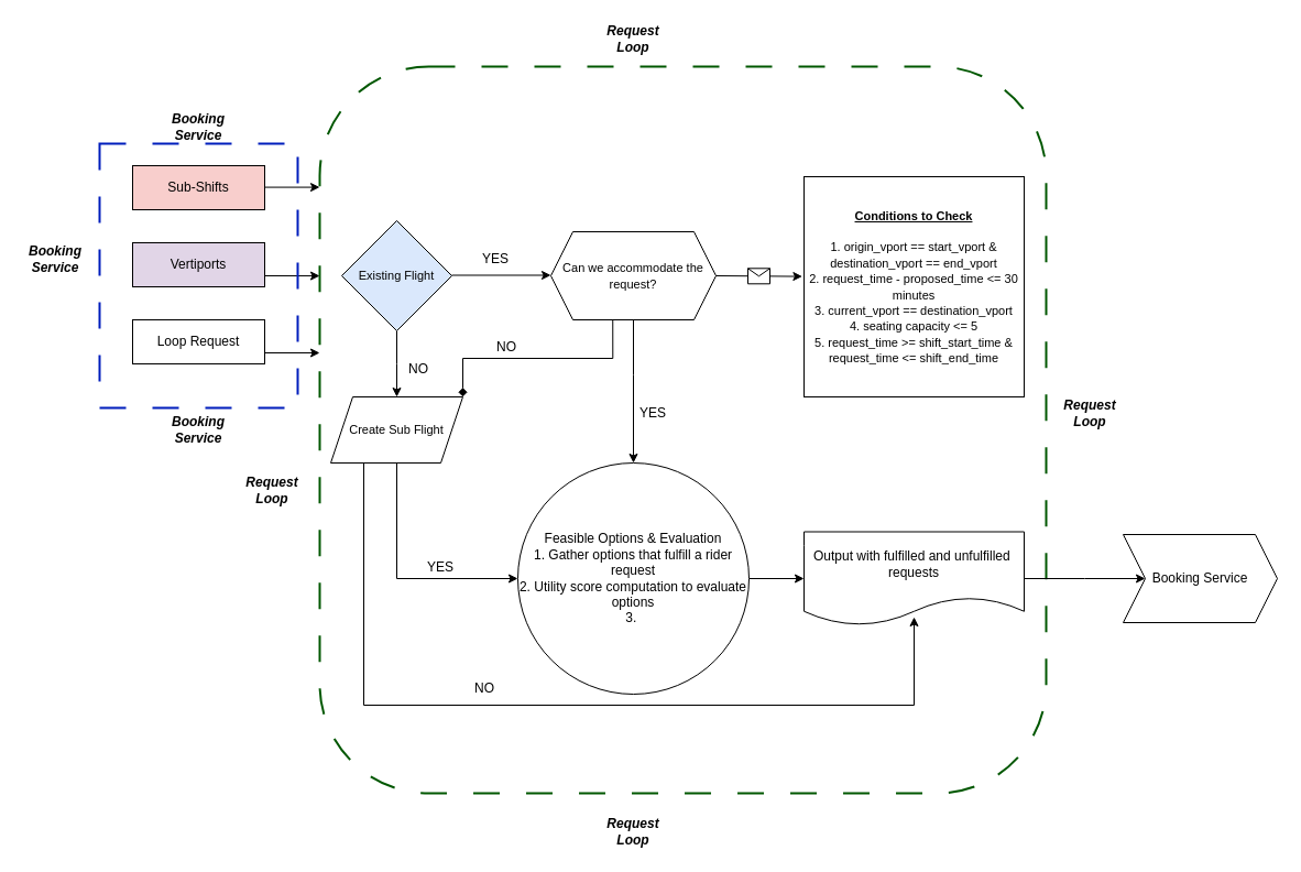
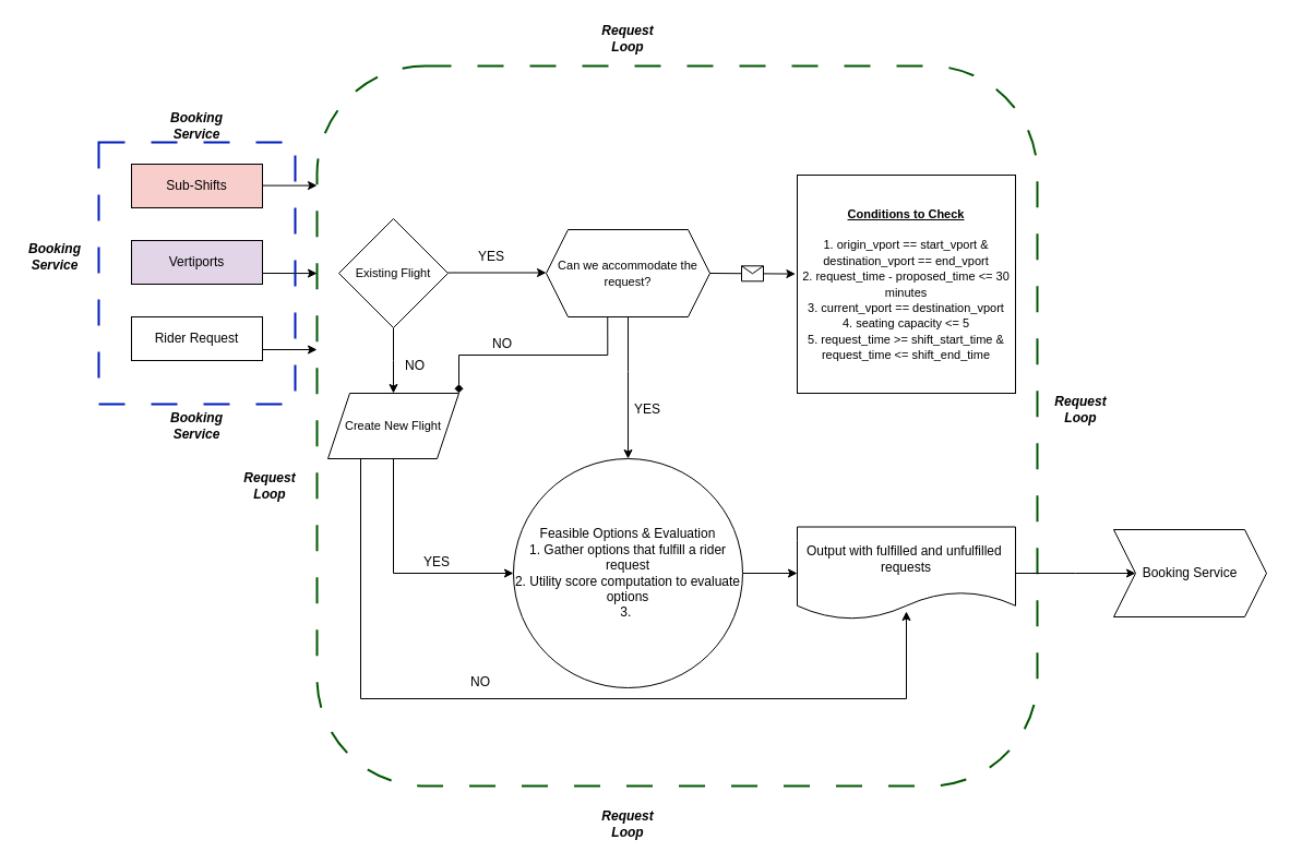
- <mxCell id="4" value="&lt;font style=&quot;font-size: 11px;&quot;&gt;Existing Flight&lt;/font&gt;" style="rhombus;whiteSpace=wrap;html=1;movable=1;resizable=1;rotatable=1;deletable=1;editable=1;locked=0;connectable=1;fillColor=#dae8fc;" parent="1" vertex="1"><mxGeometry x="310" y="200" width="100" height="100" as="geometry" /></mxCell>
+ <mxCell id="4" value="&lt;font style=&quot;font-size: 11px;&quot;&gt;Existing Flight&lt;/font&gt;" style="rhombus;whiteSpace=wrap;html=1;movable=1;resizable=1;rotatable=1;deletable=1;editable=1;locked=0;connectable=1;" parent="1" vertex="1"><mxGeometry x="310" y="200" width="100" height="100" as="geometry" /></mxCell>
- <mxCell id="36" value="Loop Request" style="rounded=0;whiteSpace=wrap;html=1;movable=1;resizable=1;rotatable=1;deletable=1;editable=1;locked=0;connectable=1;" parent="33" vertex="1"><mxGeometry y="140" width="120" height="40" as="geometry" /></mxCell>
+ <mxCell id="36" value="Rider Request" style="rounded=0;whiteSpace=wrap;html=1;movable=1;resizable=1;rotatable=1;deletable=1;editable=1;locked=0;connectable=1;" parent="33" vertex="1"><mxGeometry y="140" width="120" height="40" as="geometry" /></mxCell>
- <mxCell id="12" value="&lt;font style=&quot;font-size: 11px;&quot;&gt;Create Sub Flight&lt;/font&gt;" style="shape=parallelogram;perimeter=parallelogramPerimeter;whiteSpace=wrap;html=1;fixedSize=1;movable=1;resizable=1;rotatable=1;deletable=1;editable=1;locked=0;connectable=1;" parent="1" vertex="1"><mxGeometry x="300" y="360" width="120" height="60" as="geometry" /></mxCell>
+ <mxCell id="12" value="&lt;font style=&quot;font-size: 11px;&quot;&gt;Create New Flight&lt;/font&gt;" style="shape=parallelogram;perimeter=parallelogramPerimeter;whiteSpace=wrap;html=1;fixedSize=1;movable=1;resizable=1;rotatable=1;deletable=1;editable=1;locked=0;connectable=1;" parent="1" vertex="1"><mxGeometry x="300" y="360" width="120" height="60" as="geometry" /></mxCell>
